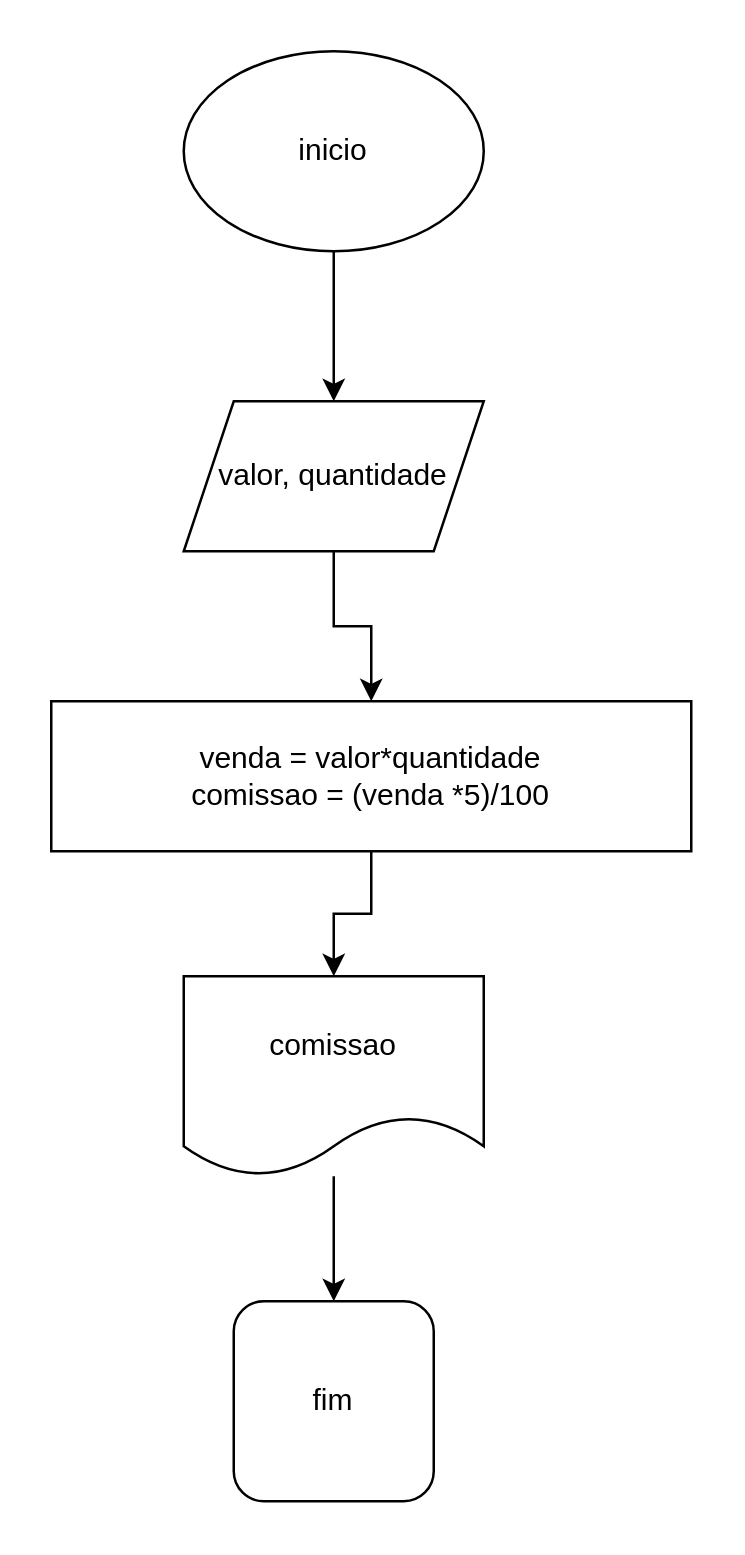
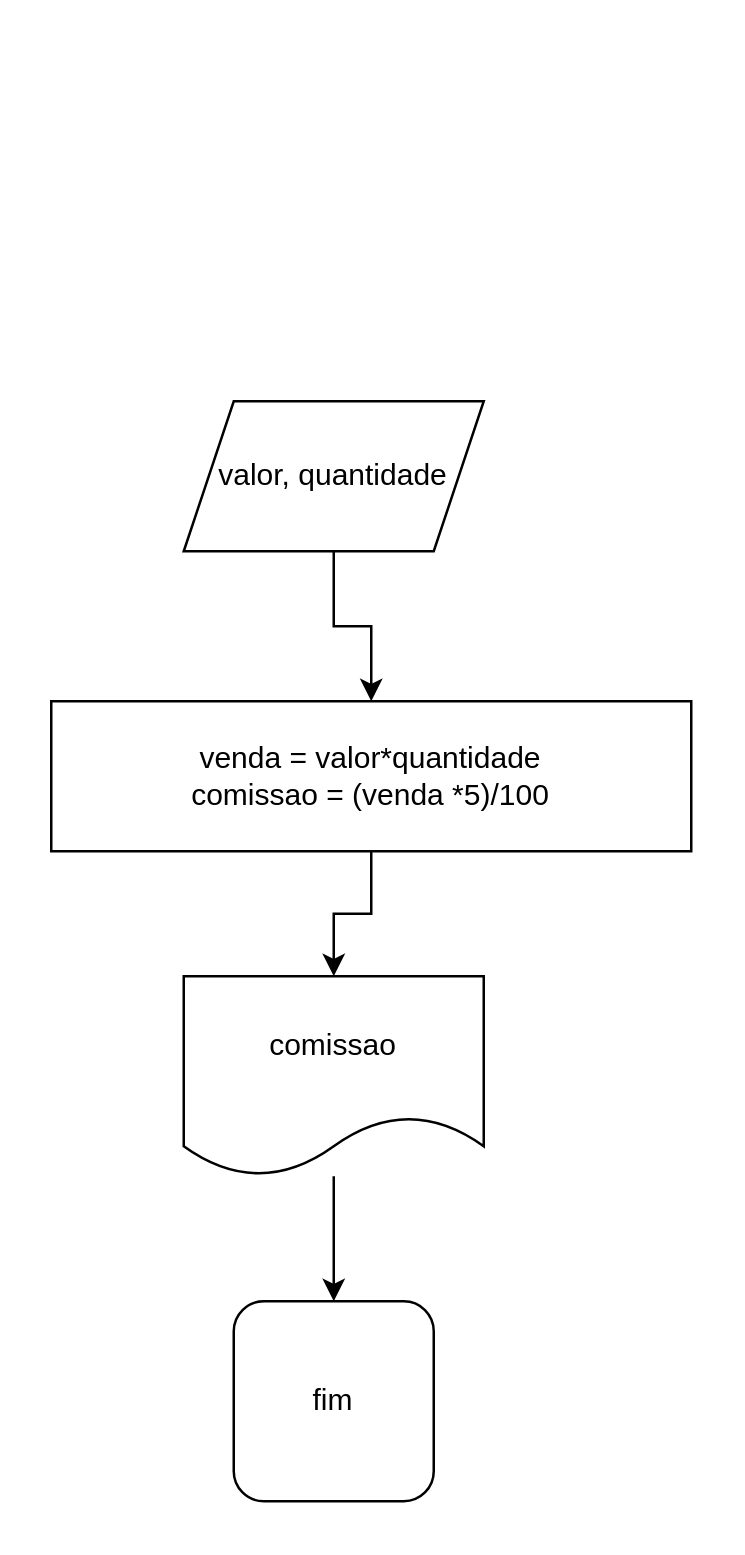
- <mxCell id="3" value="inicio" style="ellipse;whiteSpace=wrap;html=1;" vertex="1" parent="1"><mxGeometry x="73" y="20" width="120" height="80" as="geometry" /></mxCell>
- <mxCell id="2" style="edgeStyle=orthogonalEdgeStyle;rounded=0;orthogonalLoop=1;jettySize=auto;html=1;entryX=0.5;entryY=0;entryDx=0;entryDy=0;" edge="1" parent="1" source="3" target="5"><mxGeometry relative="1" as="geometry" /></mxCell>
